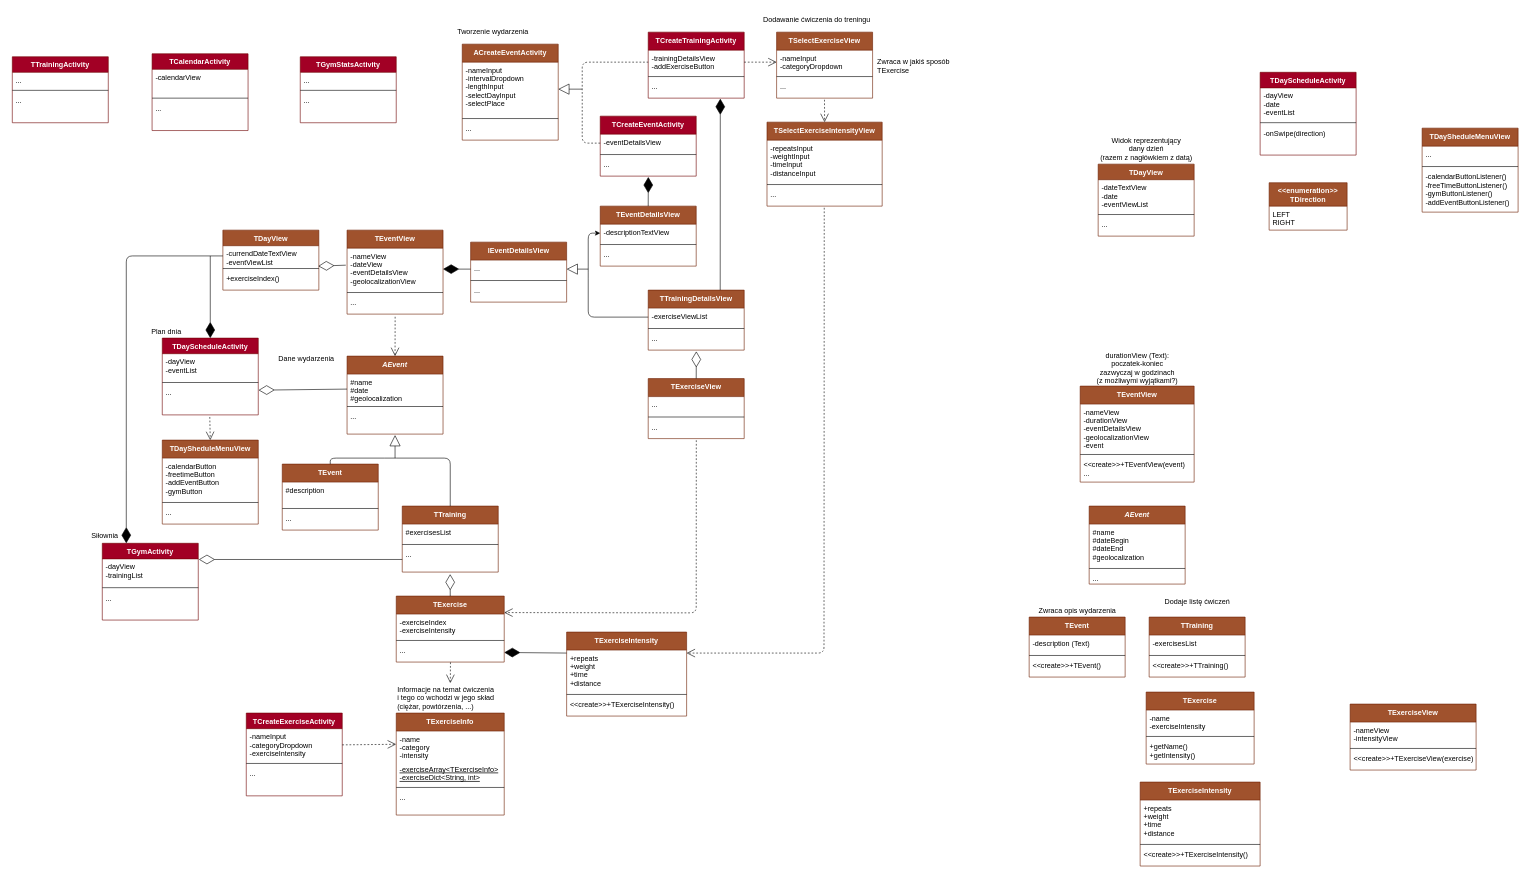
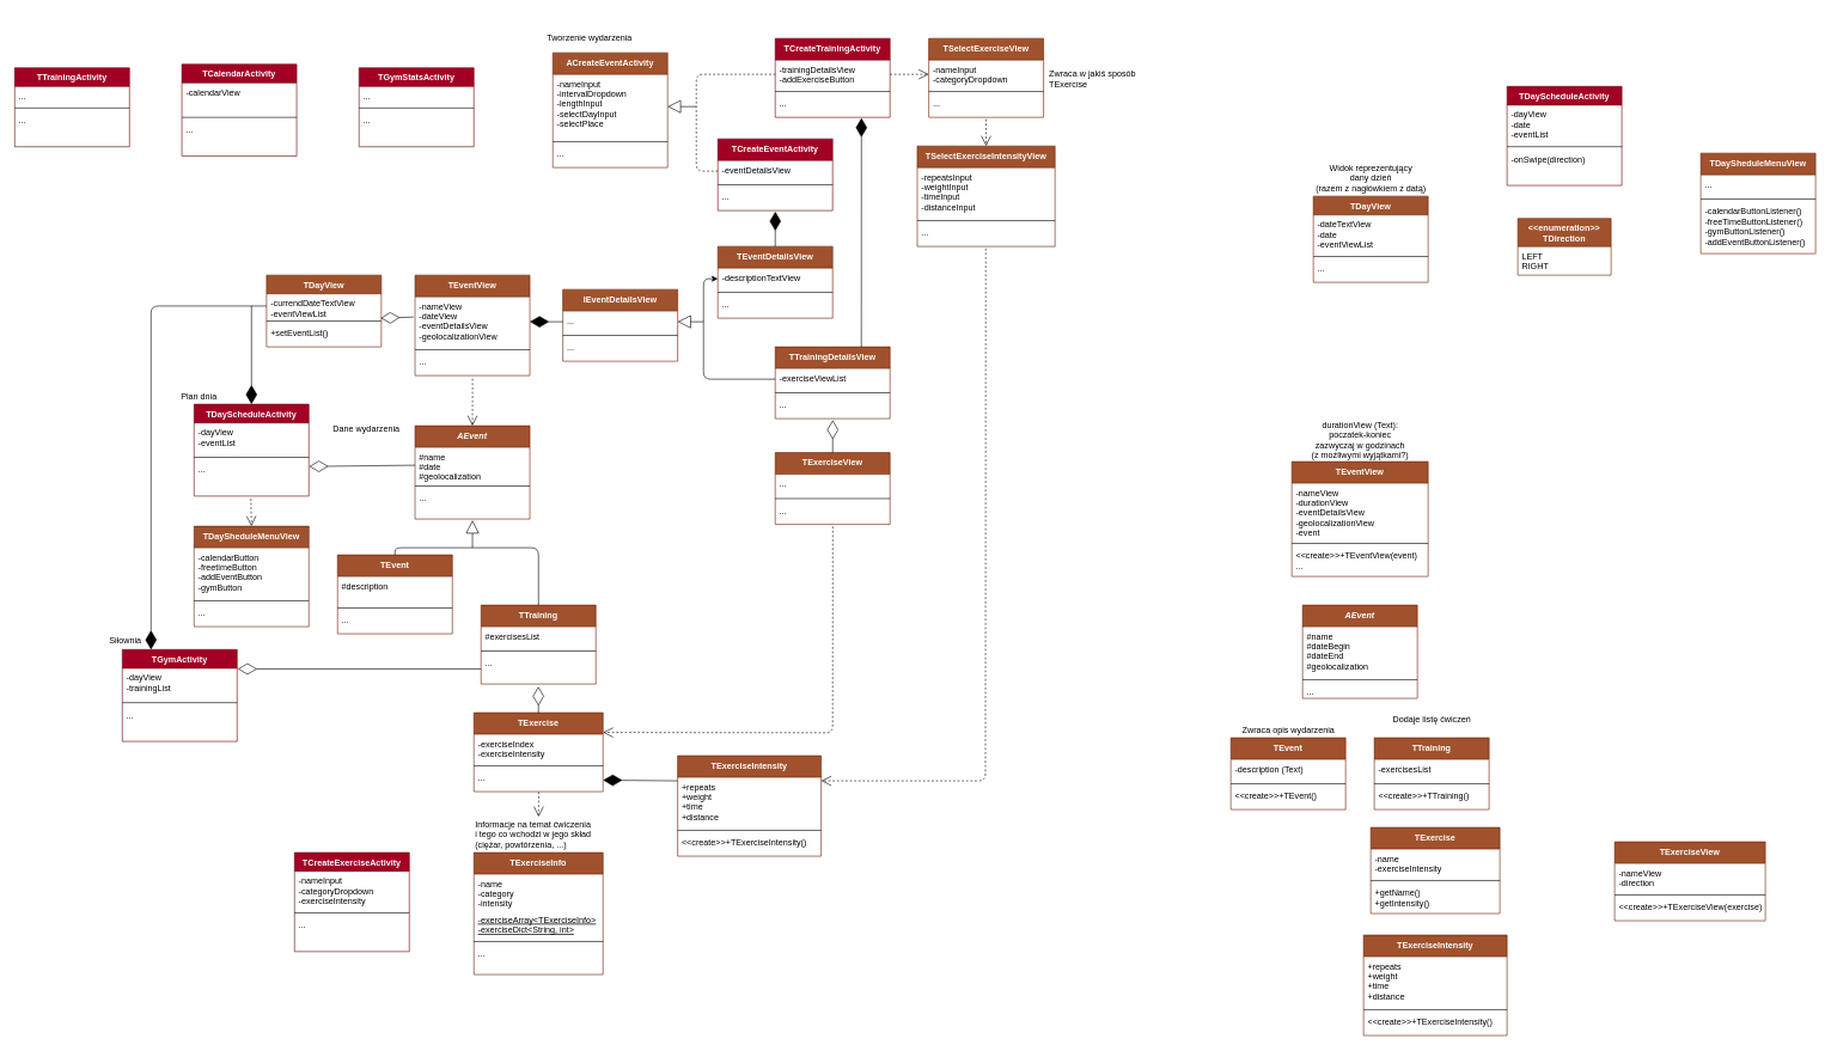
- <mxCell id="74" value="Dodawanie ćwiczenia do treningu" style="text;html=1;align=left;verticalAlign=bottom;resizable=0;points=[];autosize=1;" parent="1" vertex="1"><mxGeometry x="1270" y="20.5" width="190" height="20" as="geometry" /></mxCell>
- <mxCell id="82" value="+exerciseIndex()" style="text;align=left;verticalAlign=top;spacingLeft=4;spacingRight=4;overflow=hidden;rotatable=0;points=[[0,0.5],[1,0.5]];portConstraint=eastwest;" parent="79" vertex="1"><mxGeometry y="68" width="160" height="32" as="geometry" /></mxCell>
+ <mxCell id="82" value="+setEventList()" style="text;align=left;verticalAlign=top;spacingLeft=4;spacingRight=4;overflow=hidden;rotatable=0;points=[[0,0.5],[1,0.5]];portConstraint=eastwest;" parent="79" vertex="1"><mxGeometry y="68" width="160" height="32" as="geometry" /></mxCell>
- <mxCell id="183" value="-nameView&#10;-intensityView" style="text;strokeColor=none;fillColor=none;align=left;verticalAlign=top;spacingLeft=4;spacingRight=4;overflow=hidden;rotatable=0;points=[[0,0.5],[1,0.5]];portConstraint=eastwest;" vertex="1" parent="182"><mxGeometry y="30" width="210" height="40" as="geometry" /></mxCell>
+ <mxCell id="183" value="-nameView&#10;-direction" style="text;strokeColor=none;fillColor=none;align=left;verticalAlign=top;spacingLeft=4;spacingRight=4;overflow=hidden;rotatable=0;points=[[0,0.5],[1,0.5]];portConstraint=eastwest;" vertex="1" parent="182"><mxGeometry y="30" width="210" height="40" as="geometry" /></mxCell>
- <mxCell id="127" value="" style="endArrow=open;endSize=12;dashed=1;html=1;fontColor=#FA9F16;exitX=1;exitY=0.5;exitDx=0;exitDy=0;entryX=-0.002;entryY=0.441;entryDx=0;entryDy=0;entryPerimeter=0;" parent="1" source="15" target="121" edge="1"><mxGeometry x="0.333" y="-50" width="160" relative="1" as="geometry"><mxPoint x="760.36" y="1109.48" as="sourcePoint" /><mxPoint x="760.28" y="1145.95" as="targetPoint" /><mxPoint as="offset" /></mxGeometry></mxCell>
